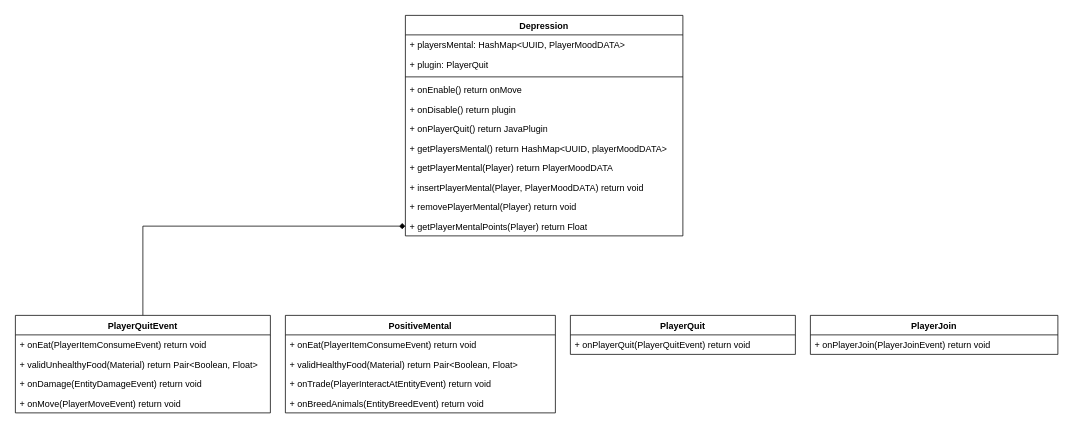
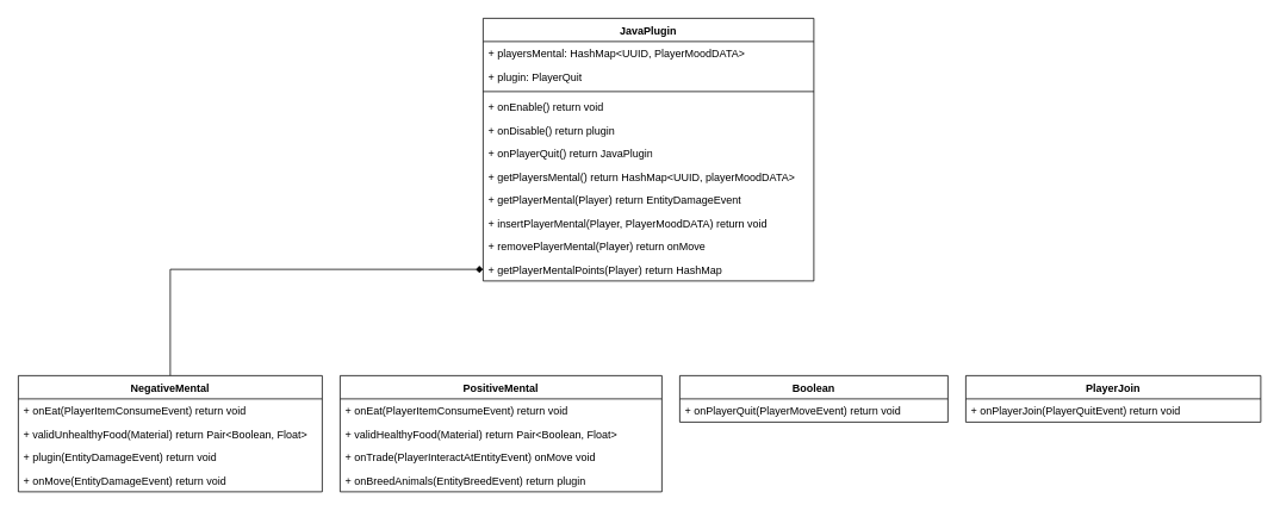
- <mxCell id="2" value="Depression" style="swimlane;fontStyle=1;align=center;verticalAlign=top;childLayout=stackLayout;horizontal=1;startSize=26;horizontalStack=0;resizeParent=1;resizeParentMax=0;resizeLast=0;collapsible=1;marginBottom=0;whiteSpace=wrap;html=1;" vertex="1" parent="1"><mxGeometry x="540" y="20" width="370" height="294" as="geometry" /></mxCell>
+ <mxCell id="2" value="JavaPlugin" style="swimlane;fontStyle=1;align=center;verticalAlign=top;childLayout=stackLayout;horizontal=1;startSize=26;horizontalStack=0;resizeParent=1;resizeParentMax=0;resizeLast=0;collapsible=1;marginBottom=0;whiteSpace=wrap;html=1;" vertex="1" parent="1"><mxGeometry x="540" y="20" width="370" height="294" as="geometry" /></mxCell>
- <mxCell id="6" value="+ onEnable() return onMove" style="text;strokeColor=none;fillColor=none;align=left;verticalAlign=top;spacingLeft=4;spacingRight=4;overflow=hidden;rotatable=0;points=[[0,0.5],[1,0.5]];portConstraint=eastwest;whiteSpace=wrap;html=1;" vertex="1" parent="2"><mxGeometry y="86" width="370" height="26" as="geometry" /></mxCell>
+ <mxCell id="6" value="+ onEnable() return void" style="text;strokeColor=none;fillColor=none;align=left;verticalAlign=top;spacingLeft=4;spacingRight=4;overflow=hidden;rotatable=0;points=[[0,0.5],[1,0.5]];portConstraint=eastwest;whiteSpace=wrap;html=1;" vertex="1" parent="2"><mxGeometry y="86" width="370" height="26" as="geometry" /></mxCell>
- <mxCell id="10" value="+ getPlayerMental(Player) return PlayerMoodDATA" style="text;strokeColor=none;fillColor=none;align=left;verticalAlign=top;spacingLeft=4;spacingRight=4;overflow=hidden;rotatable=0;points=[[0,0.5],[1,0.5]];portConstraint=eastwest;whiteSpace=wrap;html=1;" vertex="1" parent="2"><mxGeometry y="190" width="370" height="26" as="geometry" /></mxCell>
+ <mxCell id="10" value="+ getPlayerMental(Player) return EntityDamageEvent" style="text;strokeColor=none;fillColor=none;align=left;verticalAlign=top;spacingLeft=4;spacingRight=4;overflow=hidden;rotatable=0;points=[[0,0.5],[1,0.5]];portConstraint=eastwest;whiteSpace=wrap;html=1;" vertex="1" parent="2"><mxGeometry y="190" width="370" height="26" as="geometry" /></mxCell>
- <mxCell id="12" value="+ removePlayerMental(Player) return void" style="text;strokeColor=none;fillColor=none;align=left;verticalAlign=top;spacingLeft=4;spacingRight=4;overflow=hidden;rotatable=0;points=[[0,0.5],[1,0.5]];portConstraint=eastwest;whiteSpace=wrap;html=1;" vertex="1" parent="2"><mxGeometry y="242" width="370" height="26" as="geometry" /></mxCell>
+ <mxCell id="12" value="+ removePlayerMental(Player) return onMove" style="text;strokeColor=none;fillColor=none;align=left;verticalAlign=top;spacingLeft=4;spacingRight=4;overflow=hidden;rotatable=0;points=[[0,0.5],[1,0.5]];portConstraint=eastwest;whiteSpace=wrap;html=1;" vertex="1" parent="2"><mxGeometry y="242" width="370" height="26" as="geometry" /></mxCell>
- <mxCell id="13" value="+ getPlayerMentalPoints(Player) return Float" style="text;strokeColor=none;fillColor=none;align=left;verticalAlign=top;spacingLeft=4;spacingRight=4;overflow=hidden;rotatable=0;points=[[0,0.5],[1,0.5]];portConstraint=eastwest;whiteSpace=wrap;html=1;" vertex="1" parent="2"><mxGeometry y="268" width="370" height="26" as="geometry" /></mxCell>
+ <mxCell id="13" value="+ getPlayerMentalPoints(Player) return HashMap" style="text;strokeColor=none;fillColor=none;align=left;verticalAlign=top;spacingLeft=4;spacingRight=4;overflow=hidden;rotatable=0;points=[[0,0.5],[1,0.5]];portConstraint=eastwest;whiteSpace=wrap;html=1;" vertex="1" parent="2"><mxGeometry y="268" width="370" height="26" as="geometry" /></mxCell>
- <mxCell id="24" value="PlayerQuitEvent" style="swimlane;fontStyle=1;align=center;verticalAlign=top;childLayout=stackLayout;horizontal=1;startSize=26;horizontalStack=0;resizeParent=1;resizeParentMax=0;resizeLast=0;collapsible=1;marginBottom=0;whiteSpace=wrap;html=1;" vertex="1" parent="1"><mxGeometry x="20" y="420" width="340" height="130" as="geometry" /></mxCell>
+ <mxCell id="24" value="NegativeMental" style="swimlane;fontStyle=1;align=center;verticalAlign=top;childLayout=stackLayout;horizontal=1;startSize=26;horizontalStack=0;resizeParent=1;resizeParentMax=0;resizeLast=0;collapsible=1;marginBottom=0;whiteSpace=wrap;html=1;" vertex="1" parent="1"><mxGeometry x="20" y="420" width="340" height="130" as="geometry" /></mxCell>
- <mxCell id="16" value="PlayerQuit" style="swimlane;fontStyle=1;align=center;verticalAlign=top;childLayout=stackLayout;horizontal=1;startSize=26;horizontalStack=0;resizeParent=1;resizeParentMax=0;resizeLast=0;collapsible=1;marginBottom=0;whiteSpace=wrap;html=1;" vertex="1" parent="1"><mxGeometry x="760" y="420" width="300" height="52" as="geometry" /></mxCell>
+ <mxCell id="16" value="Boolean" style="swimlane;fontStyle=1;align=center;verticalAlign=top;childLayout=stackLayout;horizontal=1;startSize=26;horizontalStack=0;resizeParent=1;resizeParentMax=0;resizeLast=0;collapsible=1;marginBottom=0;whiteSpace=wrap;html=1;" vertex="1" parent="1"><mxGeometry x="760" y="420" width="300" height="52" as="geometry" /></mxCell>
- <mxCell id="17" value="+ onPlayerQuit(PlayerQuitEvent) return void" style="text;strokeColor=none;fillColor=none;align=left;verticalAlign=top;spacingLeft=4;spacingRight=4;overflow=hidden;rotatable=0;points=[[0,0.5],[1,0.5]];portConstraint=eastwest;whiteSpace=wrap;html=1;" vertex="1" parent="16"><mxGeometry y="26" width="300" height="26" as="geometry" /></mxCell>
+ <mxCell id="17" value="+ onPlayerQuit(PlayerMoveEvent) return void" style="text;strokeColor=none;fillColor=none;align=left;verticalAlign=top;spacingLeft=4;spacingRight=4;overflow=hidden;rotatable=0;points=[[0,0.5],[1,0.5]];portConstraint=eastwest;whiteSpace=wrap;html=1;" vertex="1" parent="16"><mxGeometry y="26" width="300" height="26" as="geometry" /></mxCell>
- <mxCell id="15" value="+ onPlayerJoin(PlayerJoinEvent) return void" style="text;strokeColor=none;fillColor=none;align=left;verticalAlign=top;spacingLeft=4;spacingRight=4;overflow=hidden;rotatable=0;points=[[0,0.5],[1,0.5]];portConstraint=eastwest;whiteSpace=wrap;html=1;" vertex="1" parent="14"><mxGeometry y="26" width="330" height="26" as="geometry" /></mxCell>
+ <mxCell id="15" value="+ onPlayerJoin(PlayerQuitEvent) return void" style="text;strokeColor=none;fillColor=none;align=left;verticalAlign=top;spacingLeft=4;spacingRight=4;overflow=hidden;rotatable=0;points=[[0,0.5],[1,0.5]];portConstraint=eastwest;whiteSpace=wrap;html=1;" vertex="1" parent="14"><mxGeometry y="26" width="330" height="26" as="geometry" /></mxCell>
- <mxCell id="27" value="+ onDamage(EntityDamageEvent) return void" style="text;strokeColor=none;fillColor=none;align=left;verticalAlign=top;spacingLeft=4;spacingRight=4;overflow=hidden;rotatable=0;points=[[0,0.5],[1,0.5]];portConstraint=eastwest;whiteSpace=wrap;html=1;" vertex="1" parent="24"><mxGeometry y="78" width="340" height="26" as="geometry" /></mxCell>
+ <mxCell id="27" value="+ plugin(EntityDamageEvent) return void" style="text;strokeColor=none;fillColor=none;align=left;verticalAlign=top;spacingLeft=4;spacingRight=4;overflow=hidden;rotatable=0;points=[[0,0.5],[1,0.5]];portConstraint=eastwest;whiteSpace=wrap;html=1;" vertex="1" parent="24"><mxGeometry y="78" width="340" height="26" as="geometry" /></mxCell>
- <mxCell id="21" value="+ onTrade(PlayerInteractAtEntityEvent) return void" style="text;strokeColor=none;fillColor=none;align=left;verticalAlign=top;spacingLeft=4;spacingRight=4;overflow=hidden;rotatable=0;points=[[0,0.5],[1,0.5]];portConstraint=eastwest;whiteSpace=wrap;html=1;" vertex="1" parent="18"><mxGeometry y="78" width="360" height="26" as="geometry" /></mxCell>
+ <mxCell id="21" value="+ onTrade(PlayerInteractAtEntityEvent) onMove void" style="text;strokeColor=none;fillColor=none;align=left;verticalAlign=top;spacingLeft=4;spacingRight=4;overflow=hidden;rotatable=0;points=[[0,0.5],[1,0.5]];portConstraint=eastwest;whiteSpace=wrap;html=1;" vertex="1" parent="18"><mxGeometry y="78" width="360" height="26" as="geometry" /></mxCell>
- <mxCell id="28" value="+ onMove(PlayerMoveEvent) return void" style="text;strokeColor=none;fillColor=none;align=left;verticalAlign=top;spacingLeft=4;spacingRight=4;overflow=hidden;rotatable=0;points=[[0,0.5],[1,0.5]];portConstraint=eastwest;whiteSpace=wrap;html=1;" vertex="1" parent="24"><mxGeometry y="104" width="340" height="26" as="geometry" /></mxCell>
+ <mxCell id="28" value="+ onMove(EntityDamageEvent) return void" style="text;strokeColor=none;fillColor=none;align=left;verticalAlign=top;spacingLeft=4;spacingRight=4;overflow=hidden;rotatable=0;points=[[0,0.5],[1,0.5]];portConstraint=eastwest;whiteSpace=wrap;html=1;" vertex="1" parent="24"><mxGeometry y="104" width="340" height="26" as="geometry" /></mxCell>
- <mxCell id="22" value="+ onBreedAnimals(EntityBreedEvent) return void" style="text;strokeColor=none;fillColor=none;align=left;verticalAlign=top;spacingLeft=4;spacingRight=4;overflow=hidden;rotatable=0;points=[[0,0.5],[1,0.5]];portConstraint=eastwest;whiteSpace=wrap;html=1;" vertex="1" parent="18"><mxGeometry y="104" width="360" height="26" as="geometry" /></mxCell>
+ <mxCell id="22" value="+ onBreedAnimals(EntityBreedEvent) return plugin" style="text;strokeColor=none;fillColor=none;align=left;verticalAlign=top;spacingLeft=4;spacingRight=4;overflow=hidden;rotatable=0;points=[[0,0.5],[1,0.5]];portConstraint=eastwest;whiteSpace=wrap;html=1;" vertex="1" parent="18"><mxGeometry y="104" width="360" height="26" as="geometry" /></mxCell>
